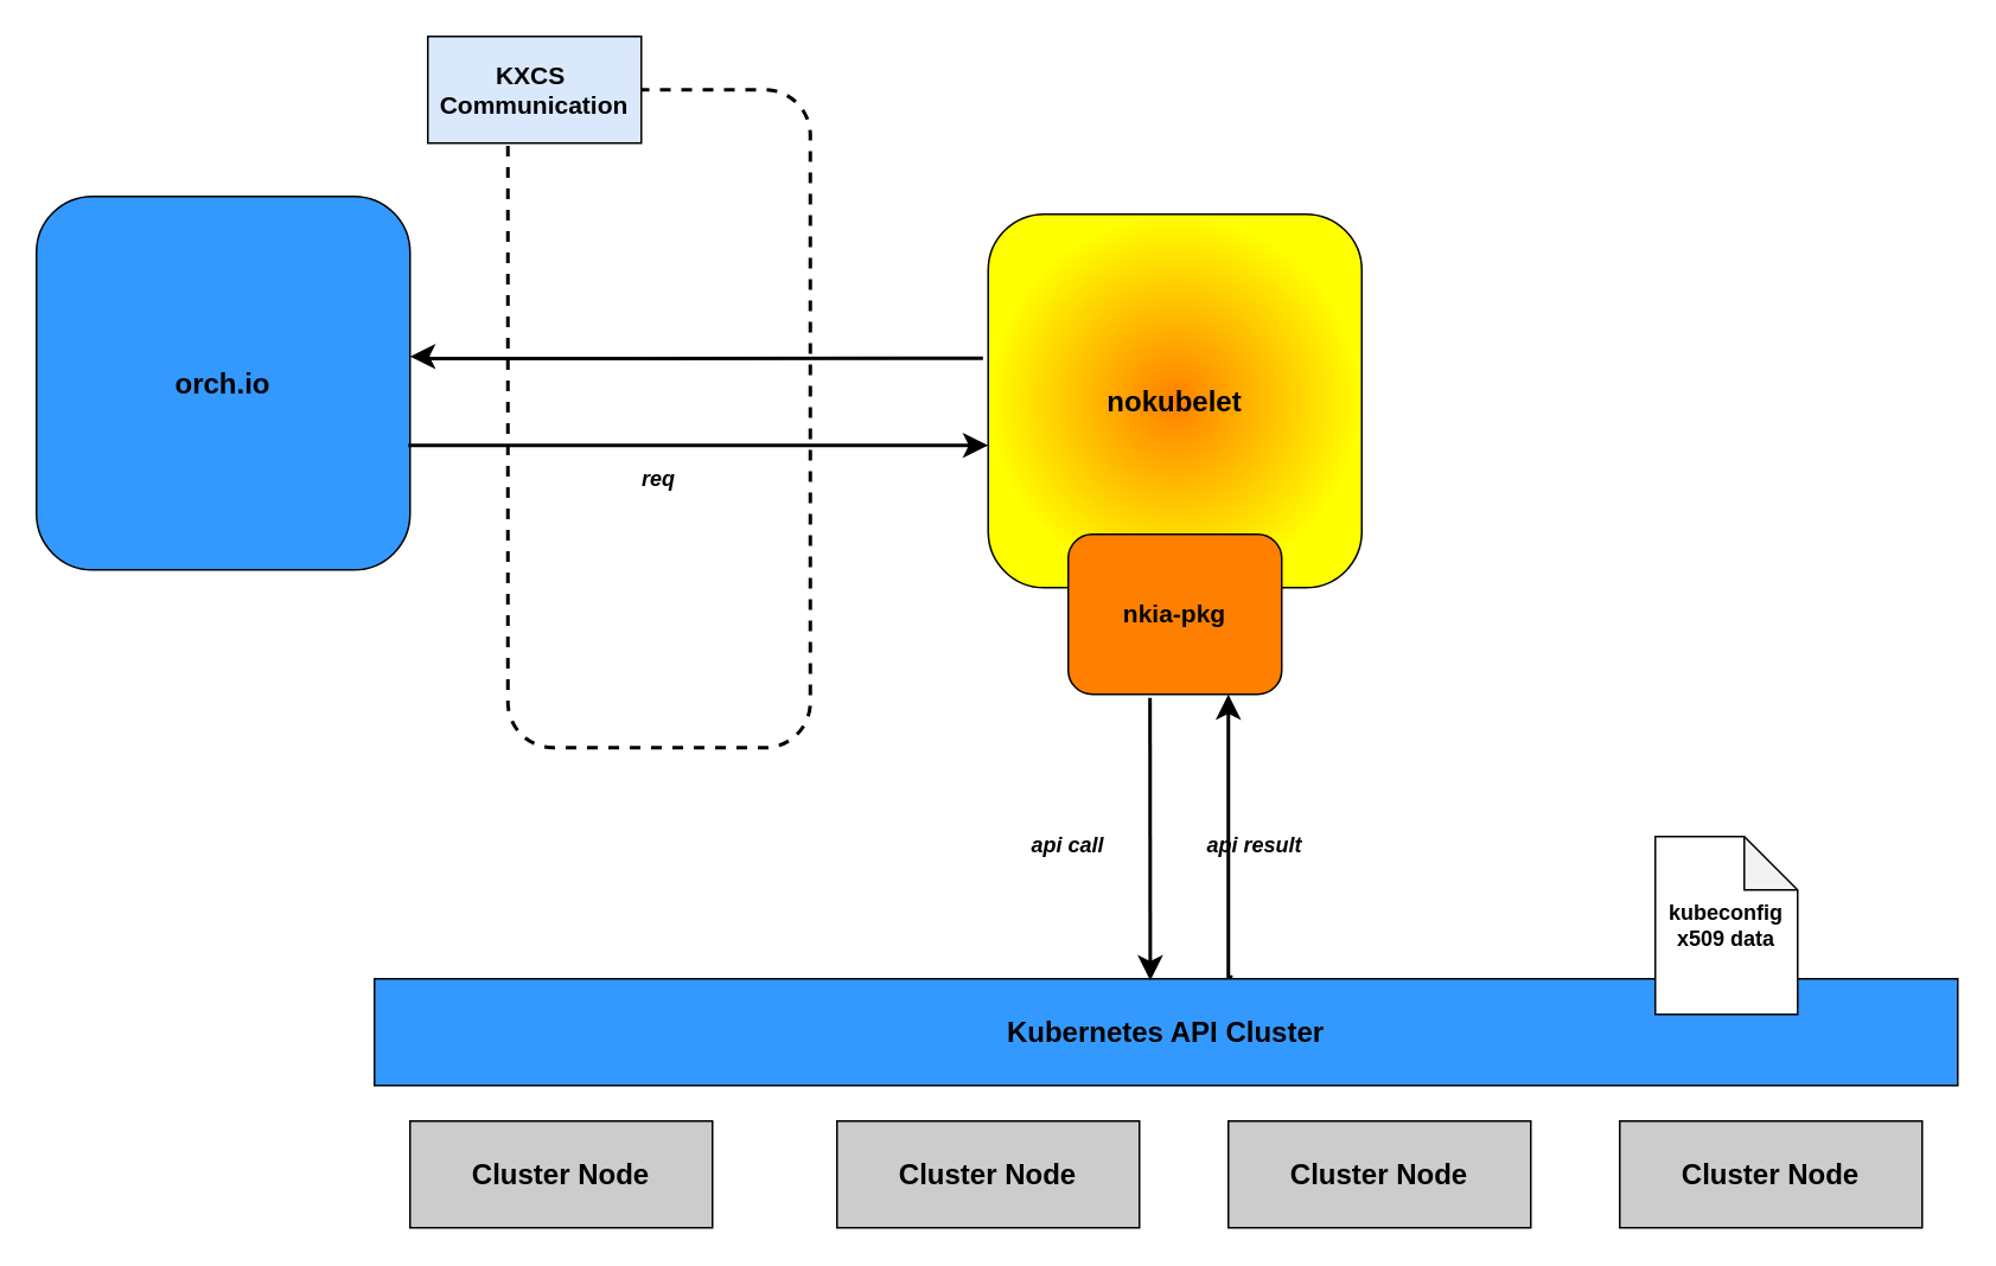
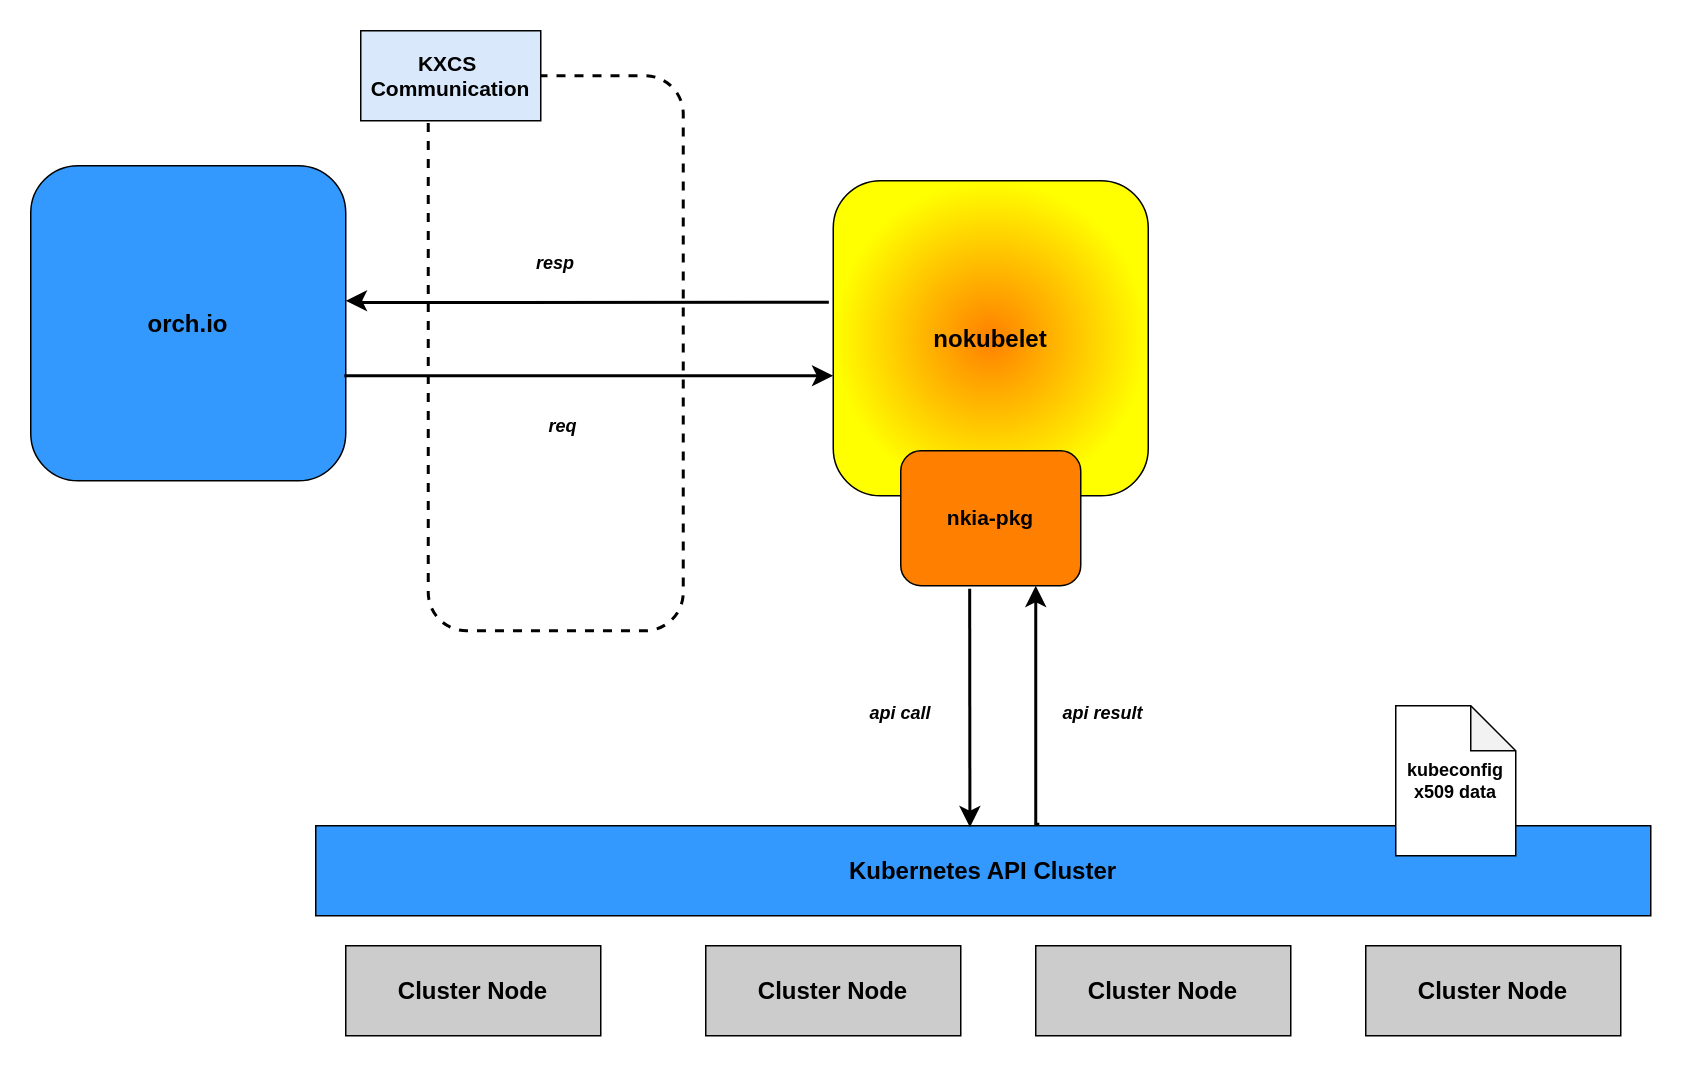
+ <mxCell id="14" value="resp" style="text;html=1;align=center;verticalAlign=middle;whiteSpace=wrap;rounded=0;fontStyle=3" vertex="1" parent="1"><mxGeometry x="340" y="160" width="60" height="30" as="geometry" /></mxCell>
- <mxCell id="15" value="req" style="text;html=1;align=center;verticalAlign=middle;whiteSpace=wrap;rounded=0;fontStyle=3" vertex="1" parent="1"><mxGeometry x="340" y="254" width="60" height="30" as="geometry" /></mxCell>
+ <mxCell id="15" value="req" style="text;html=1;align=center;verticalAlign=middle;whiteSpace=wrap;rounded=0;fontStyle=3" vertex="1" parent="1"><mxGeometry x="345" y="269" width="60" height="30" as="geometry" /></mxCell>
- <mxCell id="19" value="api result" style="text;html=1;align=center;verticalAlign=middle;whiteSpace=wrap;rounded=0;fontStyle=3" vertex="1" parent="1"><mxGeometry x="675" y="460" width="60" height="30" as="geometry" /></mxCell>
+ <mxCell id="19" value="api result" style="text;html=1;align=center;verticalAlign=middle;whiteSpace=wrap;rounded=0;fontStyle=3" vertex="1" parent="1"><mxGeometry x="705" y="460" width="60" height="30" as="geometry" /></mxCell>
